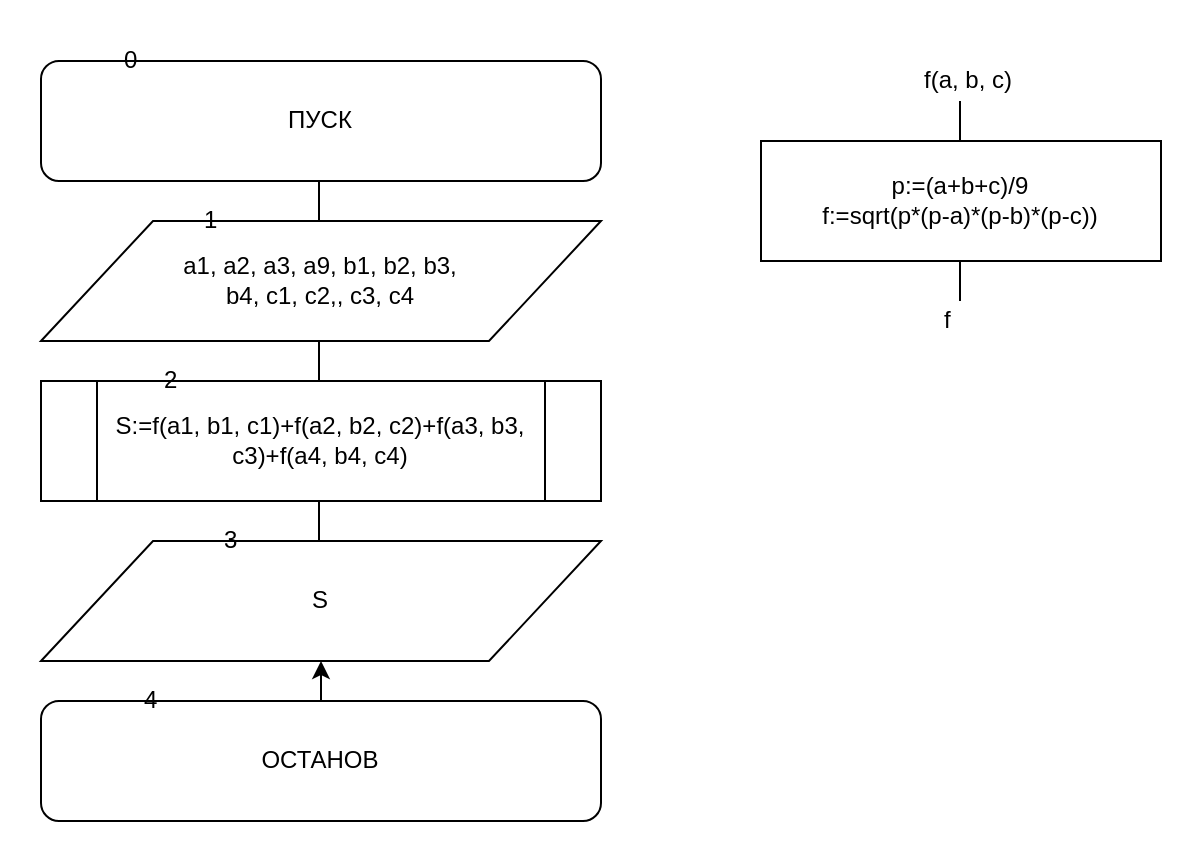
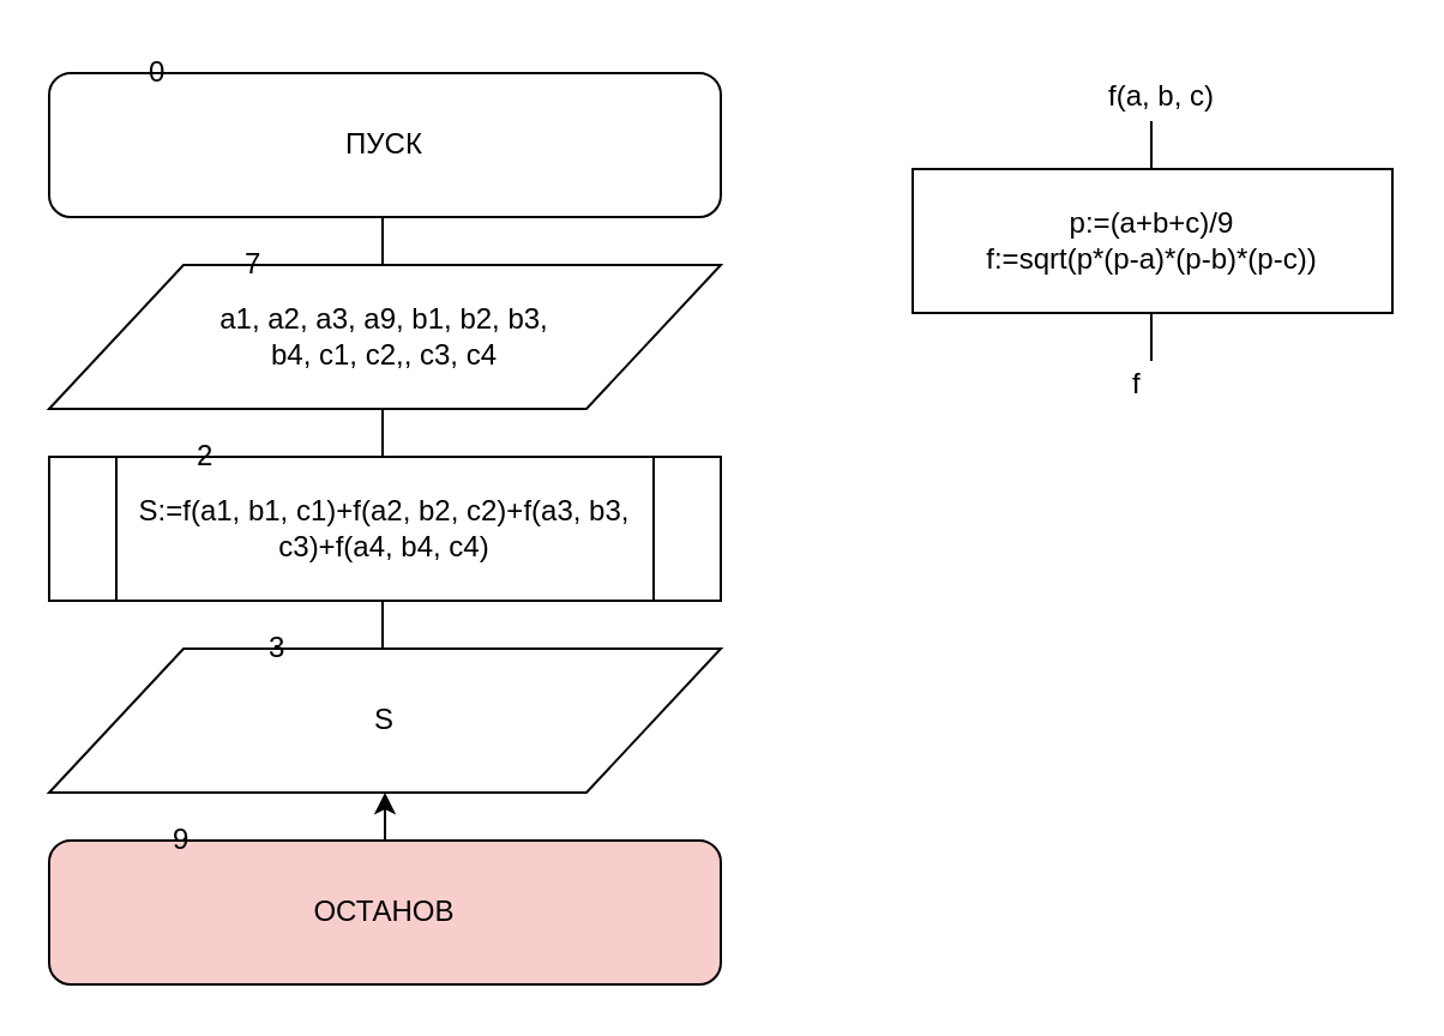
- <mxCell id="12" value="1" style="text;html=1;resizable=0;points=[];autosize=1;align=left;verticalAlign=top;spacingTop=-4;" vertex="1" parent="1"><mxGeometry x="100" y="100" width="20" height="20" as="geometry" /></mxCell>
+ <mxCell id="12" value="7" style="text;html=1;resizable=0;points=[];autosize=1;align=left;verticalAlign=top;spacingTop=-4;" vertex="1" parent="1"><mxGeometry x="100" y="100" width="20" height="20" as="geometry" /></mxCell>
- <mxCell id="15" value="4" style="text;html=1;resizable=0;points=[];autosize=1;align=left;verticalAlign=top;spacingTop=-4;" vertex="1" parent="1"><mxGeometry x="70" y="340" width="20" height="20" as="geometry" /></mxCell>
+ <mxCell id="15" value="9" style="text;html=1;resizable=0;points=[];autosize=1;align=left;verticalAlign=top;spacingTop=-4;" vertex="1" parent="1"><mxGeometry x="70" y="340" width="20" height="20" as="geometry" /></mxCell>
- <mxCell id="6" value="ОСТАНОВ" style="rounded=1;whiteSpace=wrap;html=1;" vertex="1" parent="1"><mxGeometry x="20" y="350" width="280" height="60" as="geometry" /></mxCell>
+ <mxCell id="6" value="ОСТАНОВ" style="rounded=1;whiteSpace=wrap;html=1;fillColor=#f8cecc;" vertex="1" parent="1"><mxGeometry x="20" y="350" width="280" height="60" as="geometry" /></mxCell>
